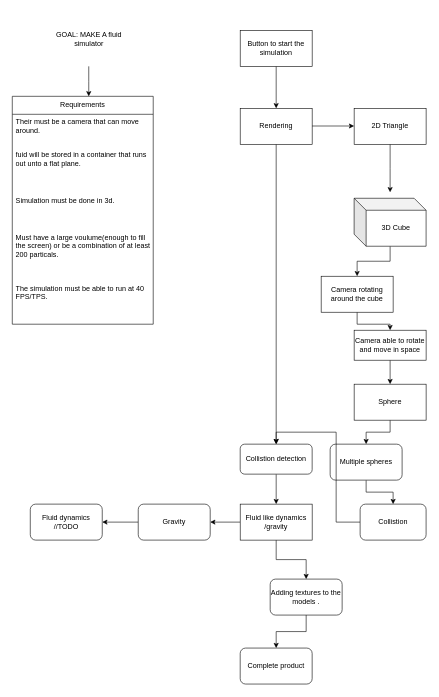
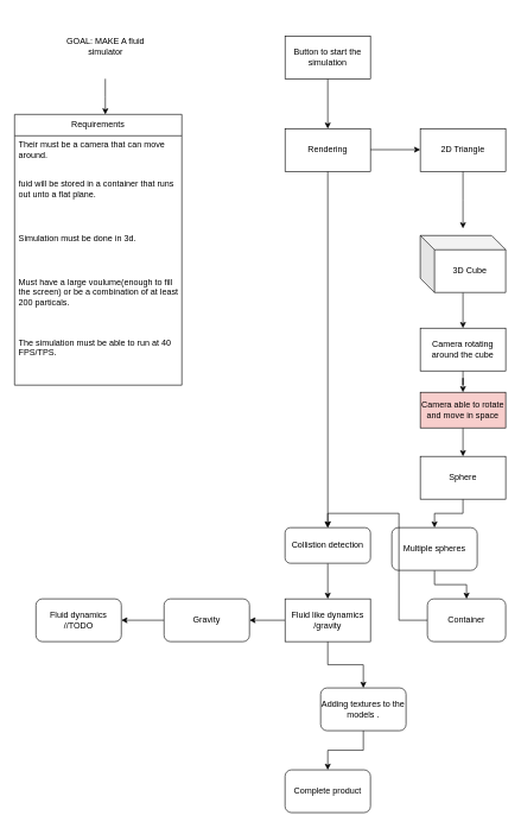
- <mxCell id="20" value="Camera rotating around the cube" style="rounded=0;whiteSpace=wrap;html=1;" vertex="1" parent="1"><mxGeometry x="535" y="460" width="120" height="60" as="geometry" /></mxCell>
+ <mxCell id="20" value="Camera rotating around the cube" style="rounded=0;whiteSpace=wrap;html=1;" vertex="1" parent="1"><mxGeometry x="590" y="460" width="120" height="60" as="geometry" /></mxCell>
- <mxCell id="22" value="Camera able to rotate and move in space" style="rounded=0;whiteSpace=wrap;html=1;" vertex="1" parent="1"><mxGeometry x="590" y="550" width="120" height="50" as="geometry" /></mxCell>
+ <mxCell id="22" value="Camera able to rotate and move in space" style="rounded=0;whiteSpace=wrap;html=1;fillColor=#f8cecc;" vertex="1" parent="1"><mxGeometry x="590" y="550" width="120" height="50" as="geometry" /></mxCell>
- <mxCell id="35" value="Collistion" style="rounded=1;whiteSpace=wrap;html=1;" vertex="1" parent="1"><mxGeometry x="600" y="840" width="110" height="60" as="geometry" /></mxCell>
+ <mxCell id="35" value="Container" style="rounded=1;whiteSpace=wrap;html=1;" vertex="1" parent="1"><mxGeometry x="600" y="840" width="110" height="60" as="geometry" /></mxCell>
